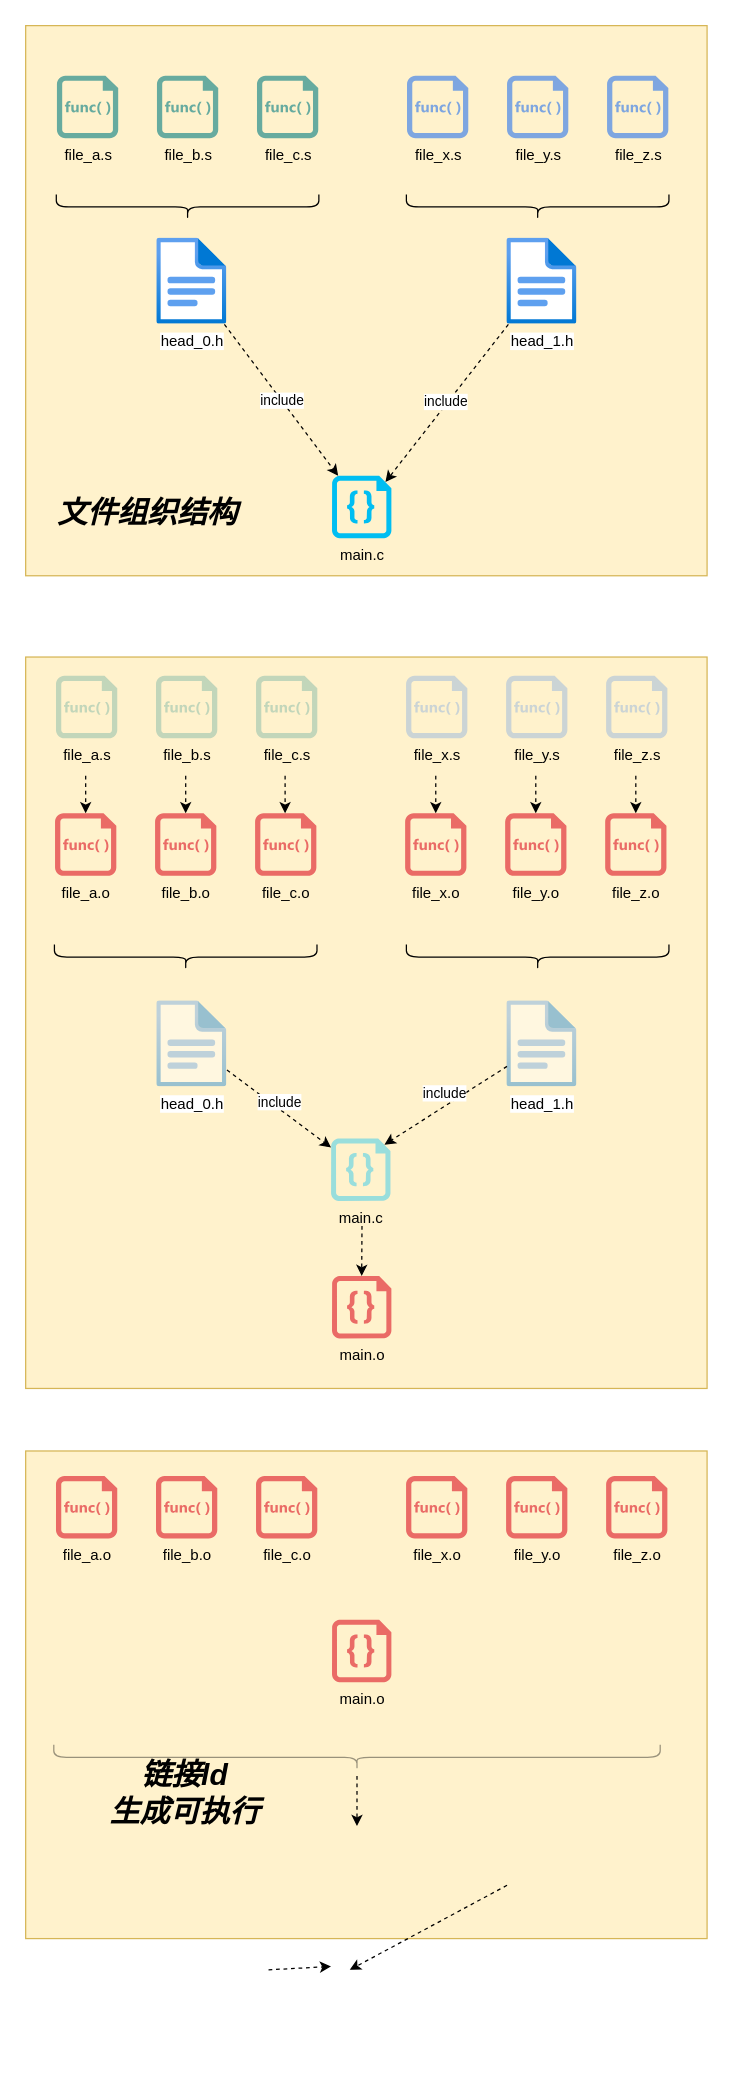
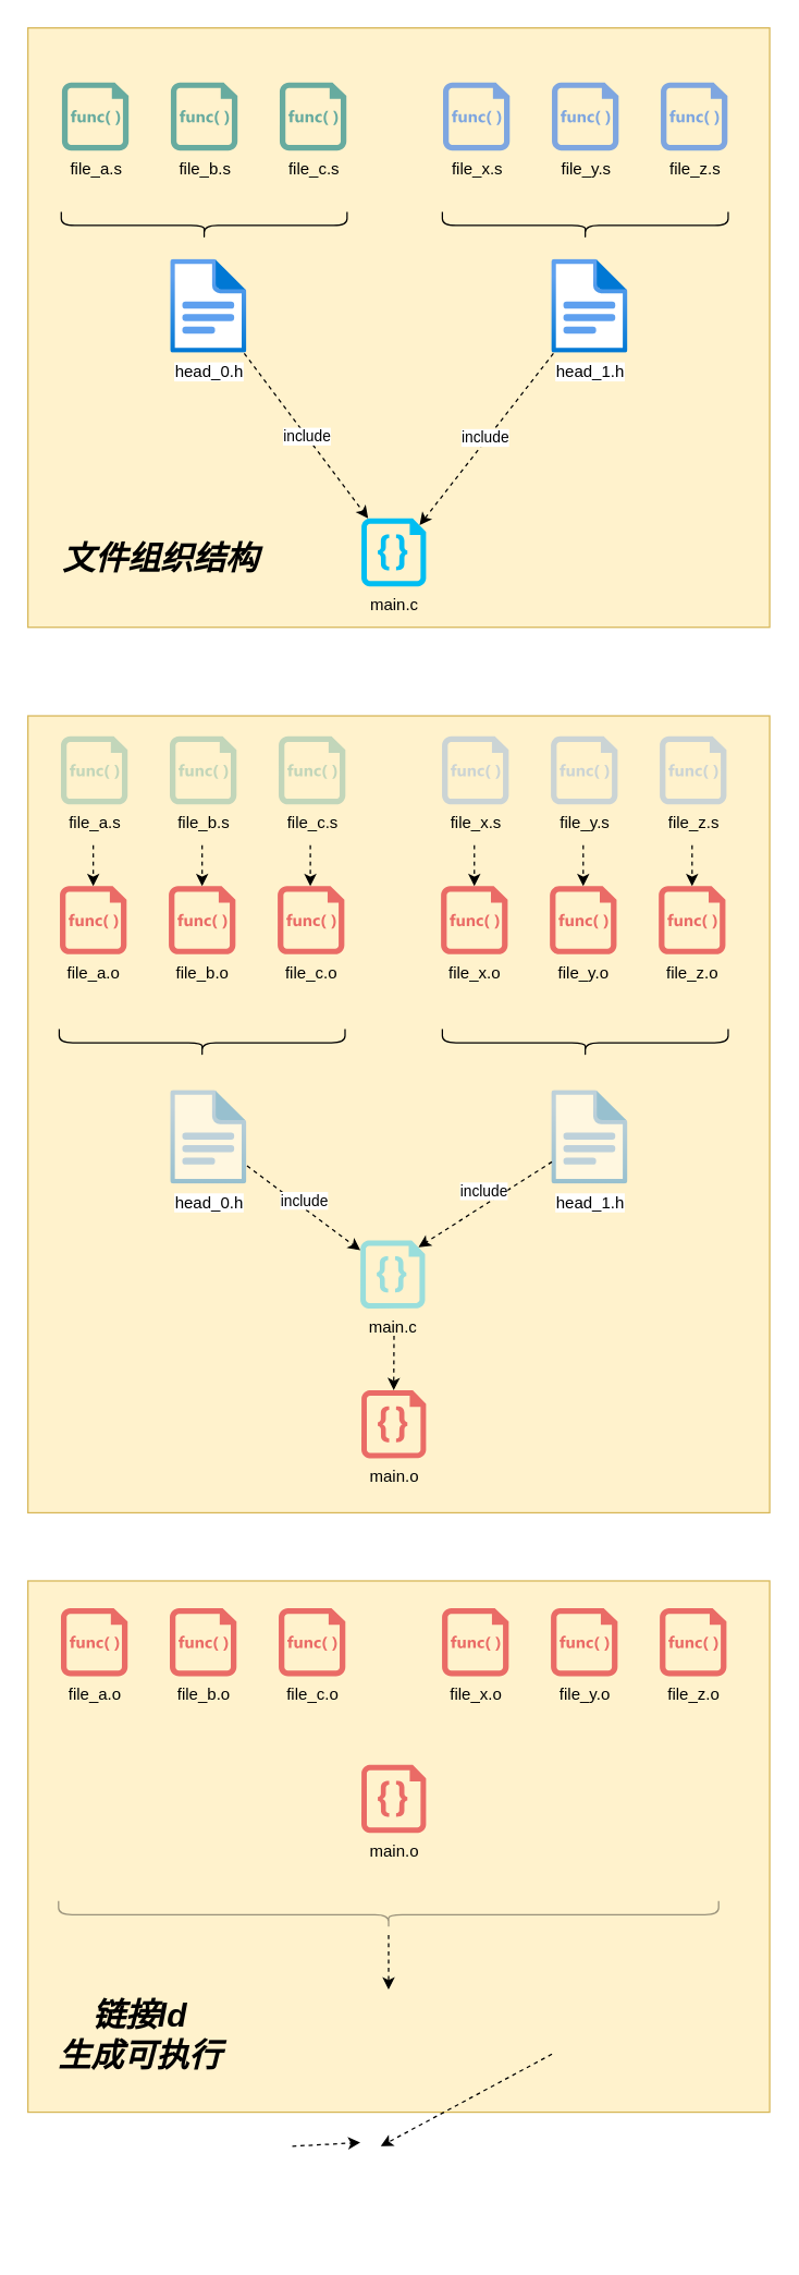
- <mxCell id="62" value="&lt;b&gt;&lt;font style=&quot;font-size: 24px&quot;&gt;&lt;i&gt;链接ld&lt;br&gt;生成可执行&lt;/i&gt;&lt;/font&gt;&lt;/b&gt;" style="text;html=1;strokeColor=none;fillColor=none;align=center;verticalAlign=middle;whiteSpace=wrap;rounded=0;shadow=0;sketch=0;opacity=40;" vertex="1" parent="1"><mxGeometry x="65" y="1394" width="165" height="80" as="geometry" /></mxCell>
+ <mxCell id="62" value="&lt;b&gt;&lt;font style=&quot;font-size: 24px&quot;&gt;&lt;i&gt;链接ld&lt;br&gt;生成可执行&lt;/i&gt;&lt;/font&gt;&lt;/b&gt;" style="text;html=1;strokeColor=none;fillColor=none;align=center;verticalAlign=middle;whiteSpace=wrap;rounded=0;shadow=0;sketch=0;opacity=40;" vertex="1" parent="1"><mxGeometry x="20" y="1454" width="165" height="80" as="geometry" /></mxCell>
